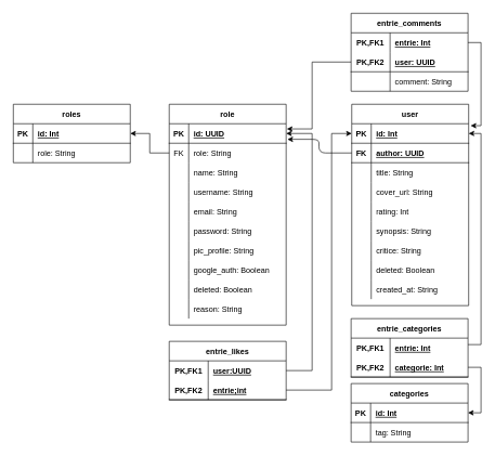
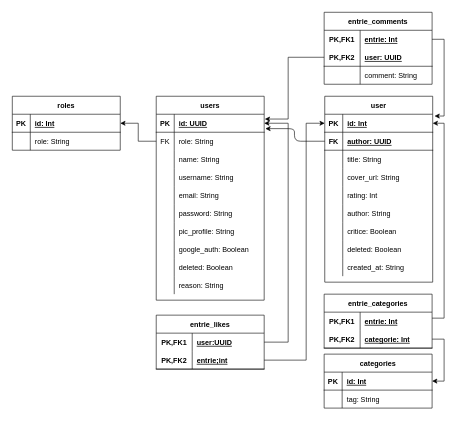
- <mxCell id="2" value="role" style="shape=table;startSize=30;container=1;collapsible=1;childLayout=tableLayout;fixedRows=1;rowLines=0;fontStyle=1;align=center;resizeLast=1;" parent="1" vertex="1"><mxGeometry x="260" y="160" width="180" height="340" as="geometry"><mxRectangle x="40" y="40" width="70" height="30" as="alternateBounds" /></mxGeometry></mxCell>
+ <mxCell id="2" value="users" style="shape=table;startSize=30;container=1;collapsible=1;childLayout=tableLayout;fixedRows=1;rowLines=0;fontStyle=1;align=center;resizeLast=1;" parent="1" vertex="1"><mxGeometry x="260" y="160" width="180" height="340" as="geometry"><mxRectangle x="40" y="40" width="70" height="30" as="alternateBounds" /></mxGeometry></mxCell>
- <mxCell id="65" value="synopsis: String" style="shape=partialRectangle;connectable=0;fillColor=none;top=0;left=0;bottom=0;right=0;align=left;spacingLeft=6;overflow=hidden;" parent="63" vertex="1"><mxGeometry x="30" width="150" height="30" as="geometry"><mxRectangle width="150" height="30" as="alternateBounds" /></mxGeometry></mxCell>
+ <mxCell id="65" value="author: String" style="shape=partialRectangle;connectable=0;fillColor=none;top=0;left=0;bottom=0;right=0;align=left;spacingLeft=6;overflow=hidden;" parent="63" vertex="1"><mxGeometry x="30" width="150" height="30" as="geometry"><mxRectangle width="150" height="30" as="alternateBounds" /></mxGeometry></mxCell>
- <mxCell id="68" value="critice: String" style="shape=partialRectangle;connectable=0;fillColor=none;top=0;left=0;bottom=0;right=0;align=left;spacingLeft=6;overflow=hidden;" parent="66" vertex="1"><mxGeometry x="30" width="150" height="30" as="geometry"><mxRectangle width="150" height="30" as="alternateBounds" /></mxGeometry></mxCell>
+ <mxCell id="68" value="critice: Boolean" style="shape=partialRectangle;connectable=0;fillColor=none;top=0;left=0;bottom=0;right=0;align=left;spacingLeft=6;overflow=hidden;" parent="66" vertex="1"><mxGeometry x="30" width="150" height="30" as="geometry"><mxRectangle width="150" height="30" as="alternateBounds" /></mxGeometry></mxCell>
